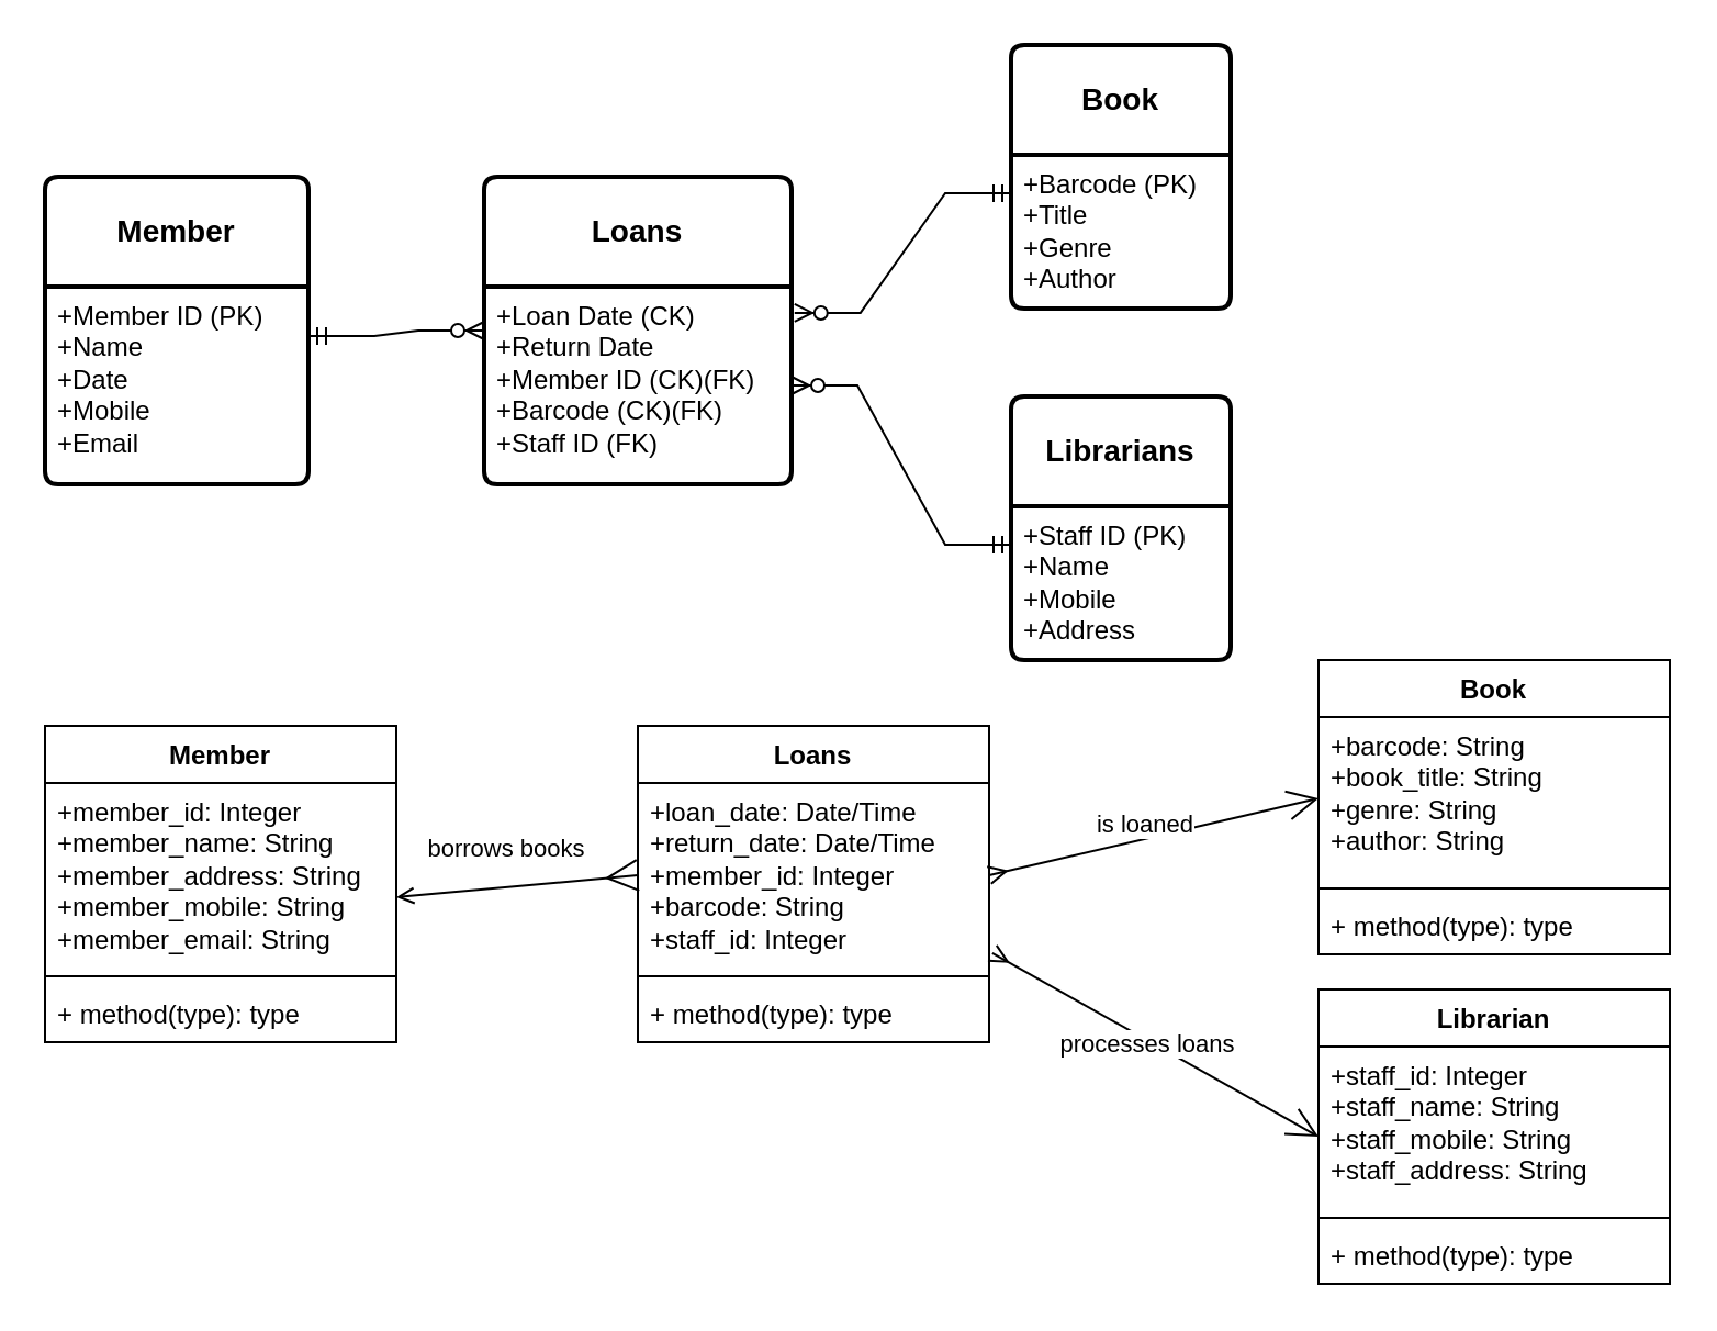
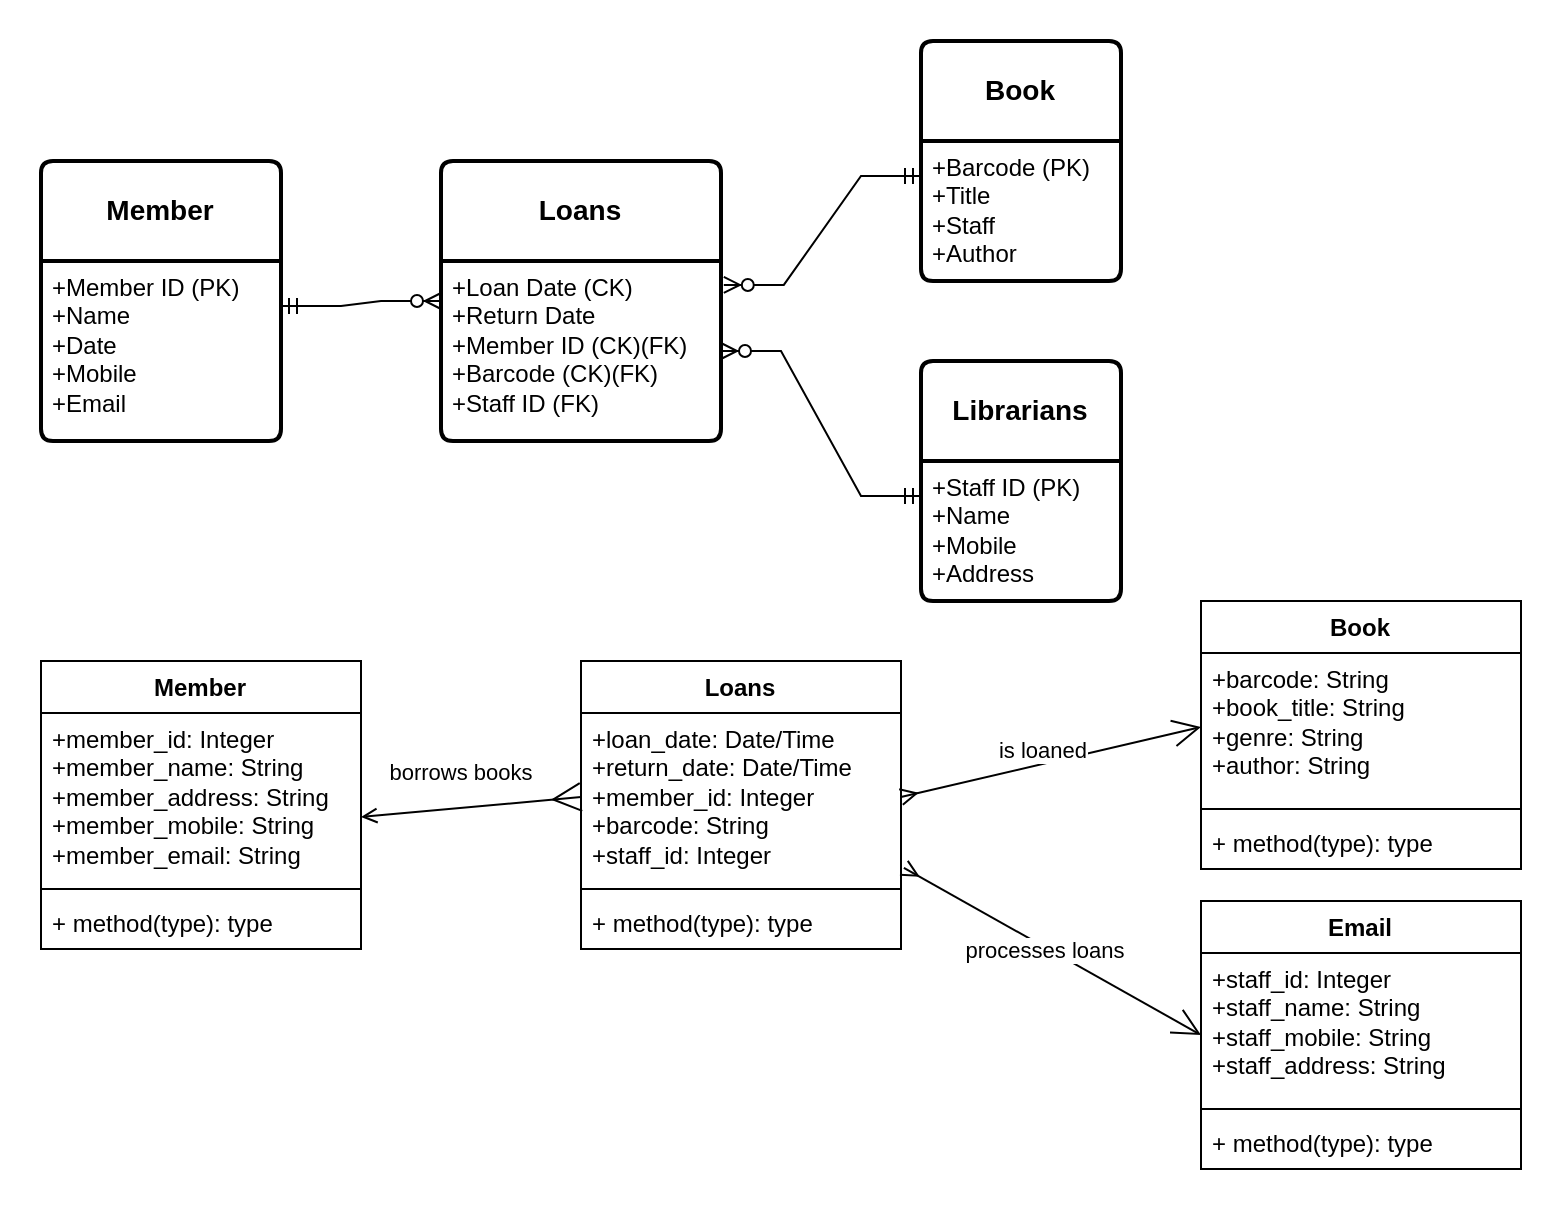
- <mxCell id="3" value="+Barcode (PK)&lt;br&gt;+Title&lt;br&gt;+Genre&lt;div&gt;+Author&lt;/div&gt;" style="align=left;strokeColor=none;fillColor=none;spacingLeft=4;fontSize=12;verticalAlign=top;resizable=0;rotatable=0;part=1;html=1;" vertex="1" parent="2"><mxGeometry y="50" width="100" height="70" as="geometry" /></mxCell>
+ <mxCell id="3" value="+Barcode (PK)&lt;br&gt;+Title&lt;br&gt;+Staff&lt;div&gt;+Author&lt;/div&gt;" style="align=left;strokeColor=none;fillColor=none;spacingLeft=4;fontSize=12;verticalAlign=top;resizable=0;rotatable=0;part=1;html=1;" vertex="1" parent="2"><mxGeometry y="50" width="100" height="70" as="geometry" /></mxCell>
- <mxCell id="25" value="Librarian" style="swimlane;fontStyle=1;align=center;verticalAlign=top;childLayout=stackLayout;horizontal=1;startSize=26;horizontalStack=0;resizeParent=1;resizeParentMax=0;resizeLast=0;collapsible=1;marginBottom=0;whiteSpace=wrap;html=1;" vertex="1" parent="1"><mxGeometry x="600" y="450" width="160" height="134" as="geometry" /></mxCell>
+ <mxCell id="25" value="Email" style="swimlane;fontStyle=1;align=center;verticalAlign=top;childLayout=stackLayout;horizontal=1;startSize=26;horizontalStack=0;resizeParent=1;resizeParentMax=0;resizeLast=0;collapsible=1;marginBottom=0;whiteSpace=wrap;html=1;" vertex="1" parent="1"><mxGeometry x="600" y="450" width="160" height="134" as="geometry" /></mxCell>
